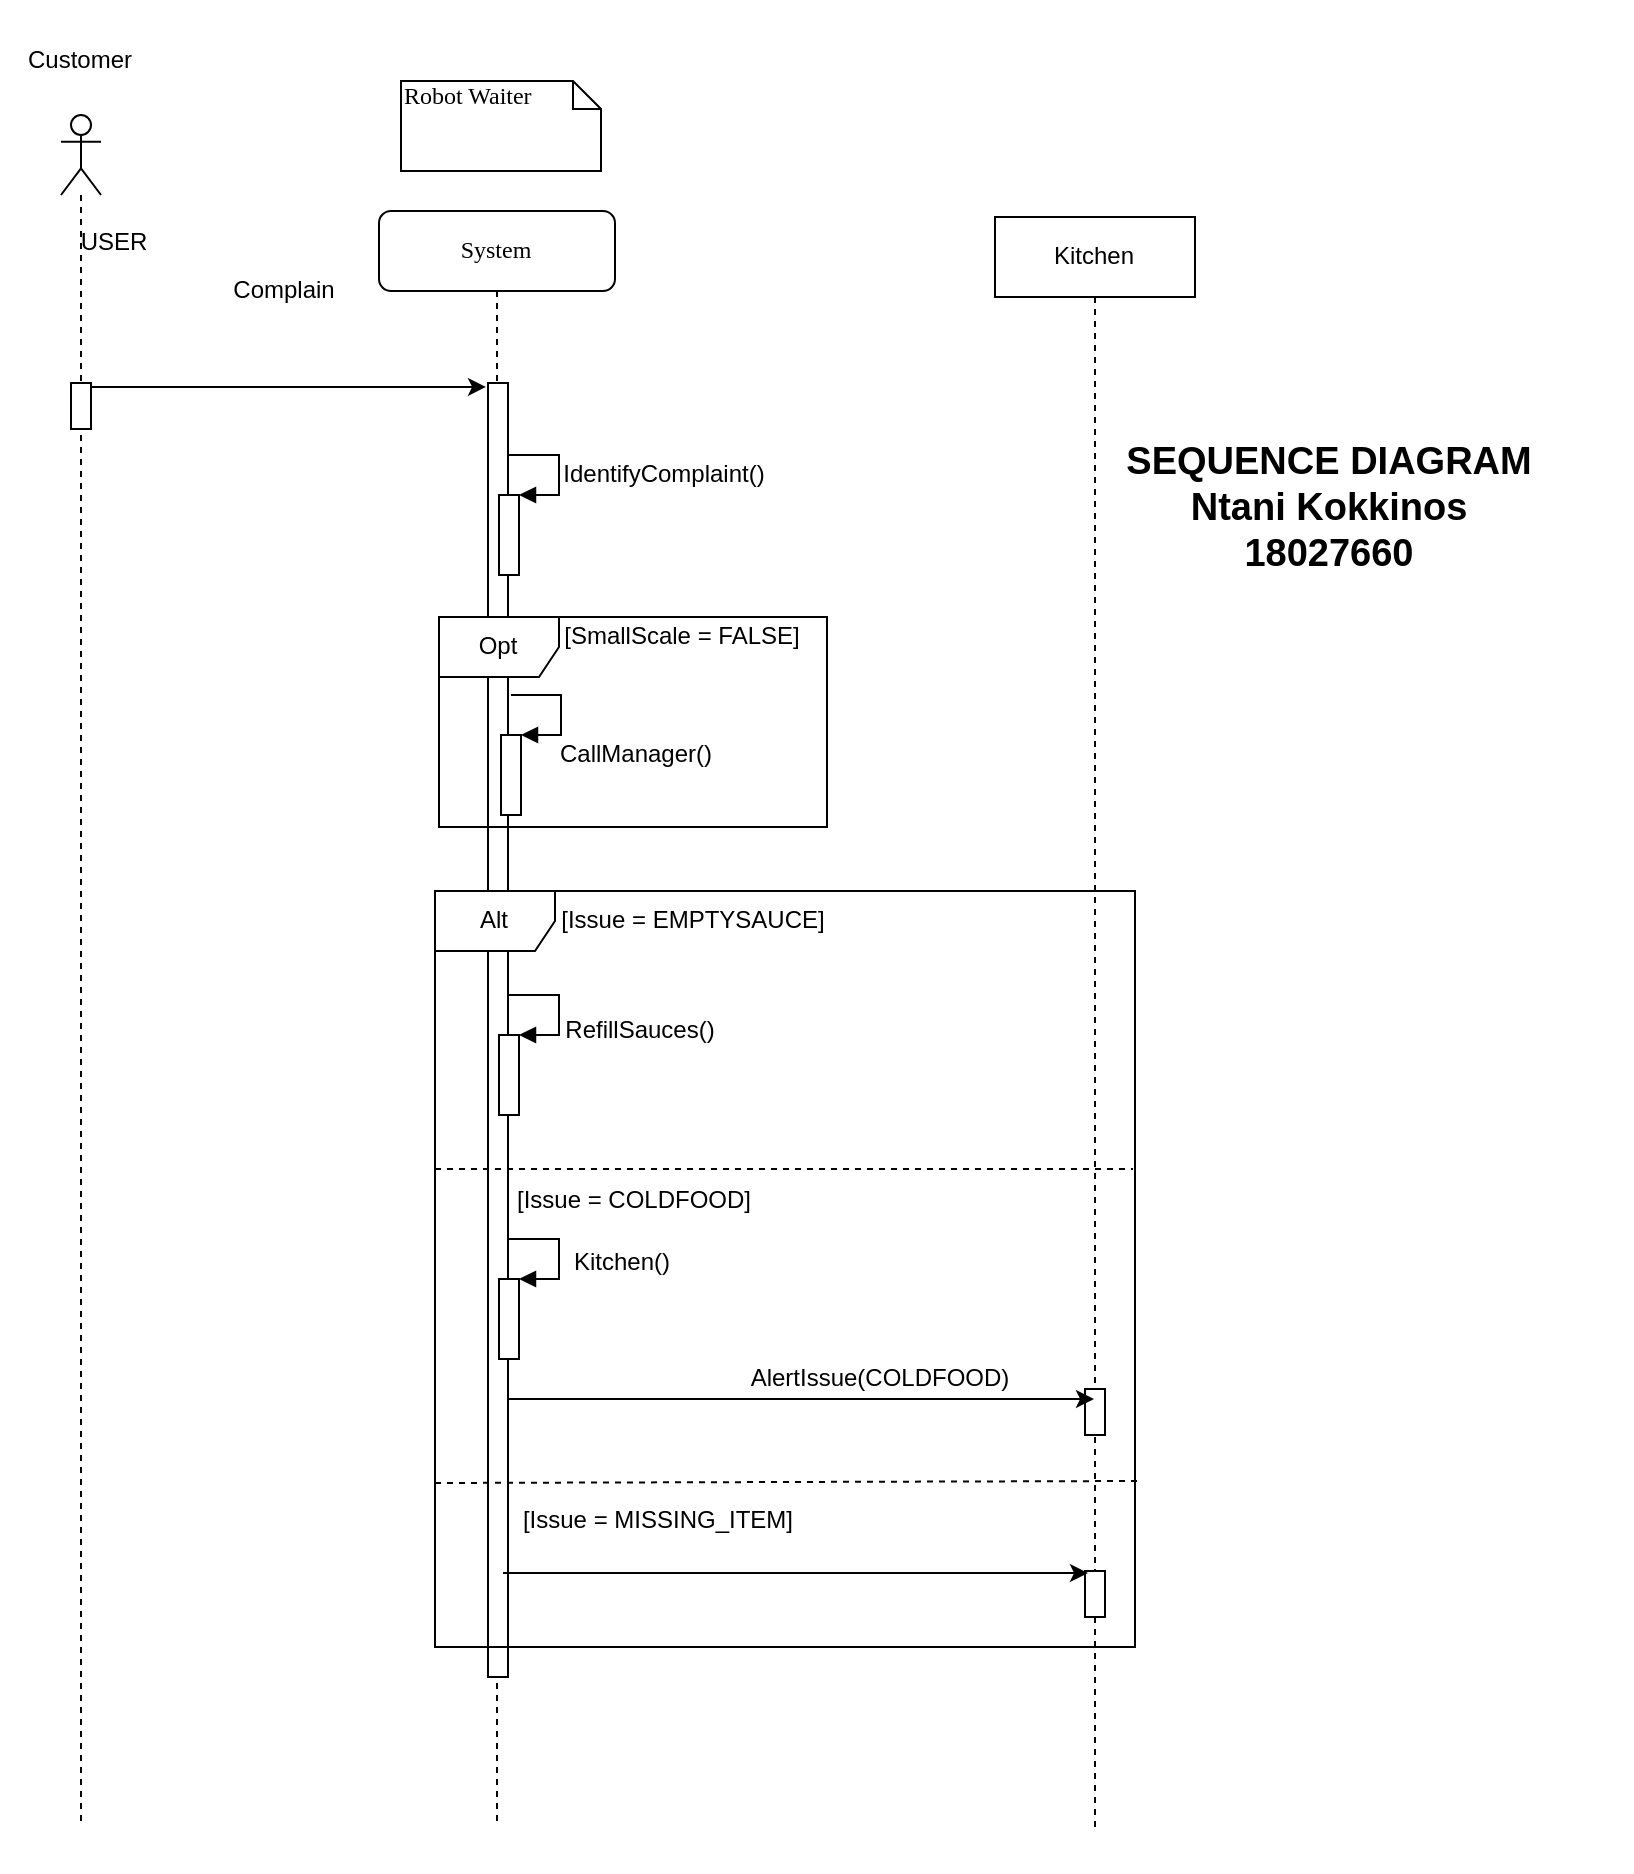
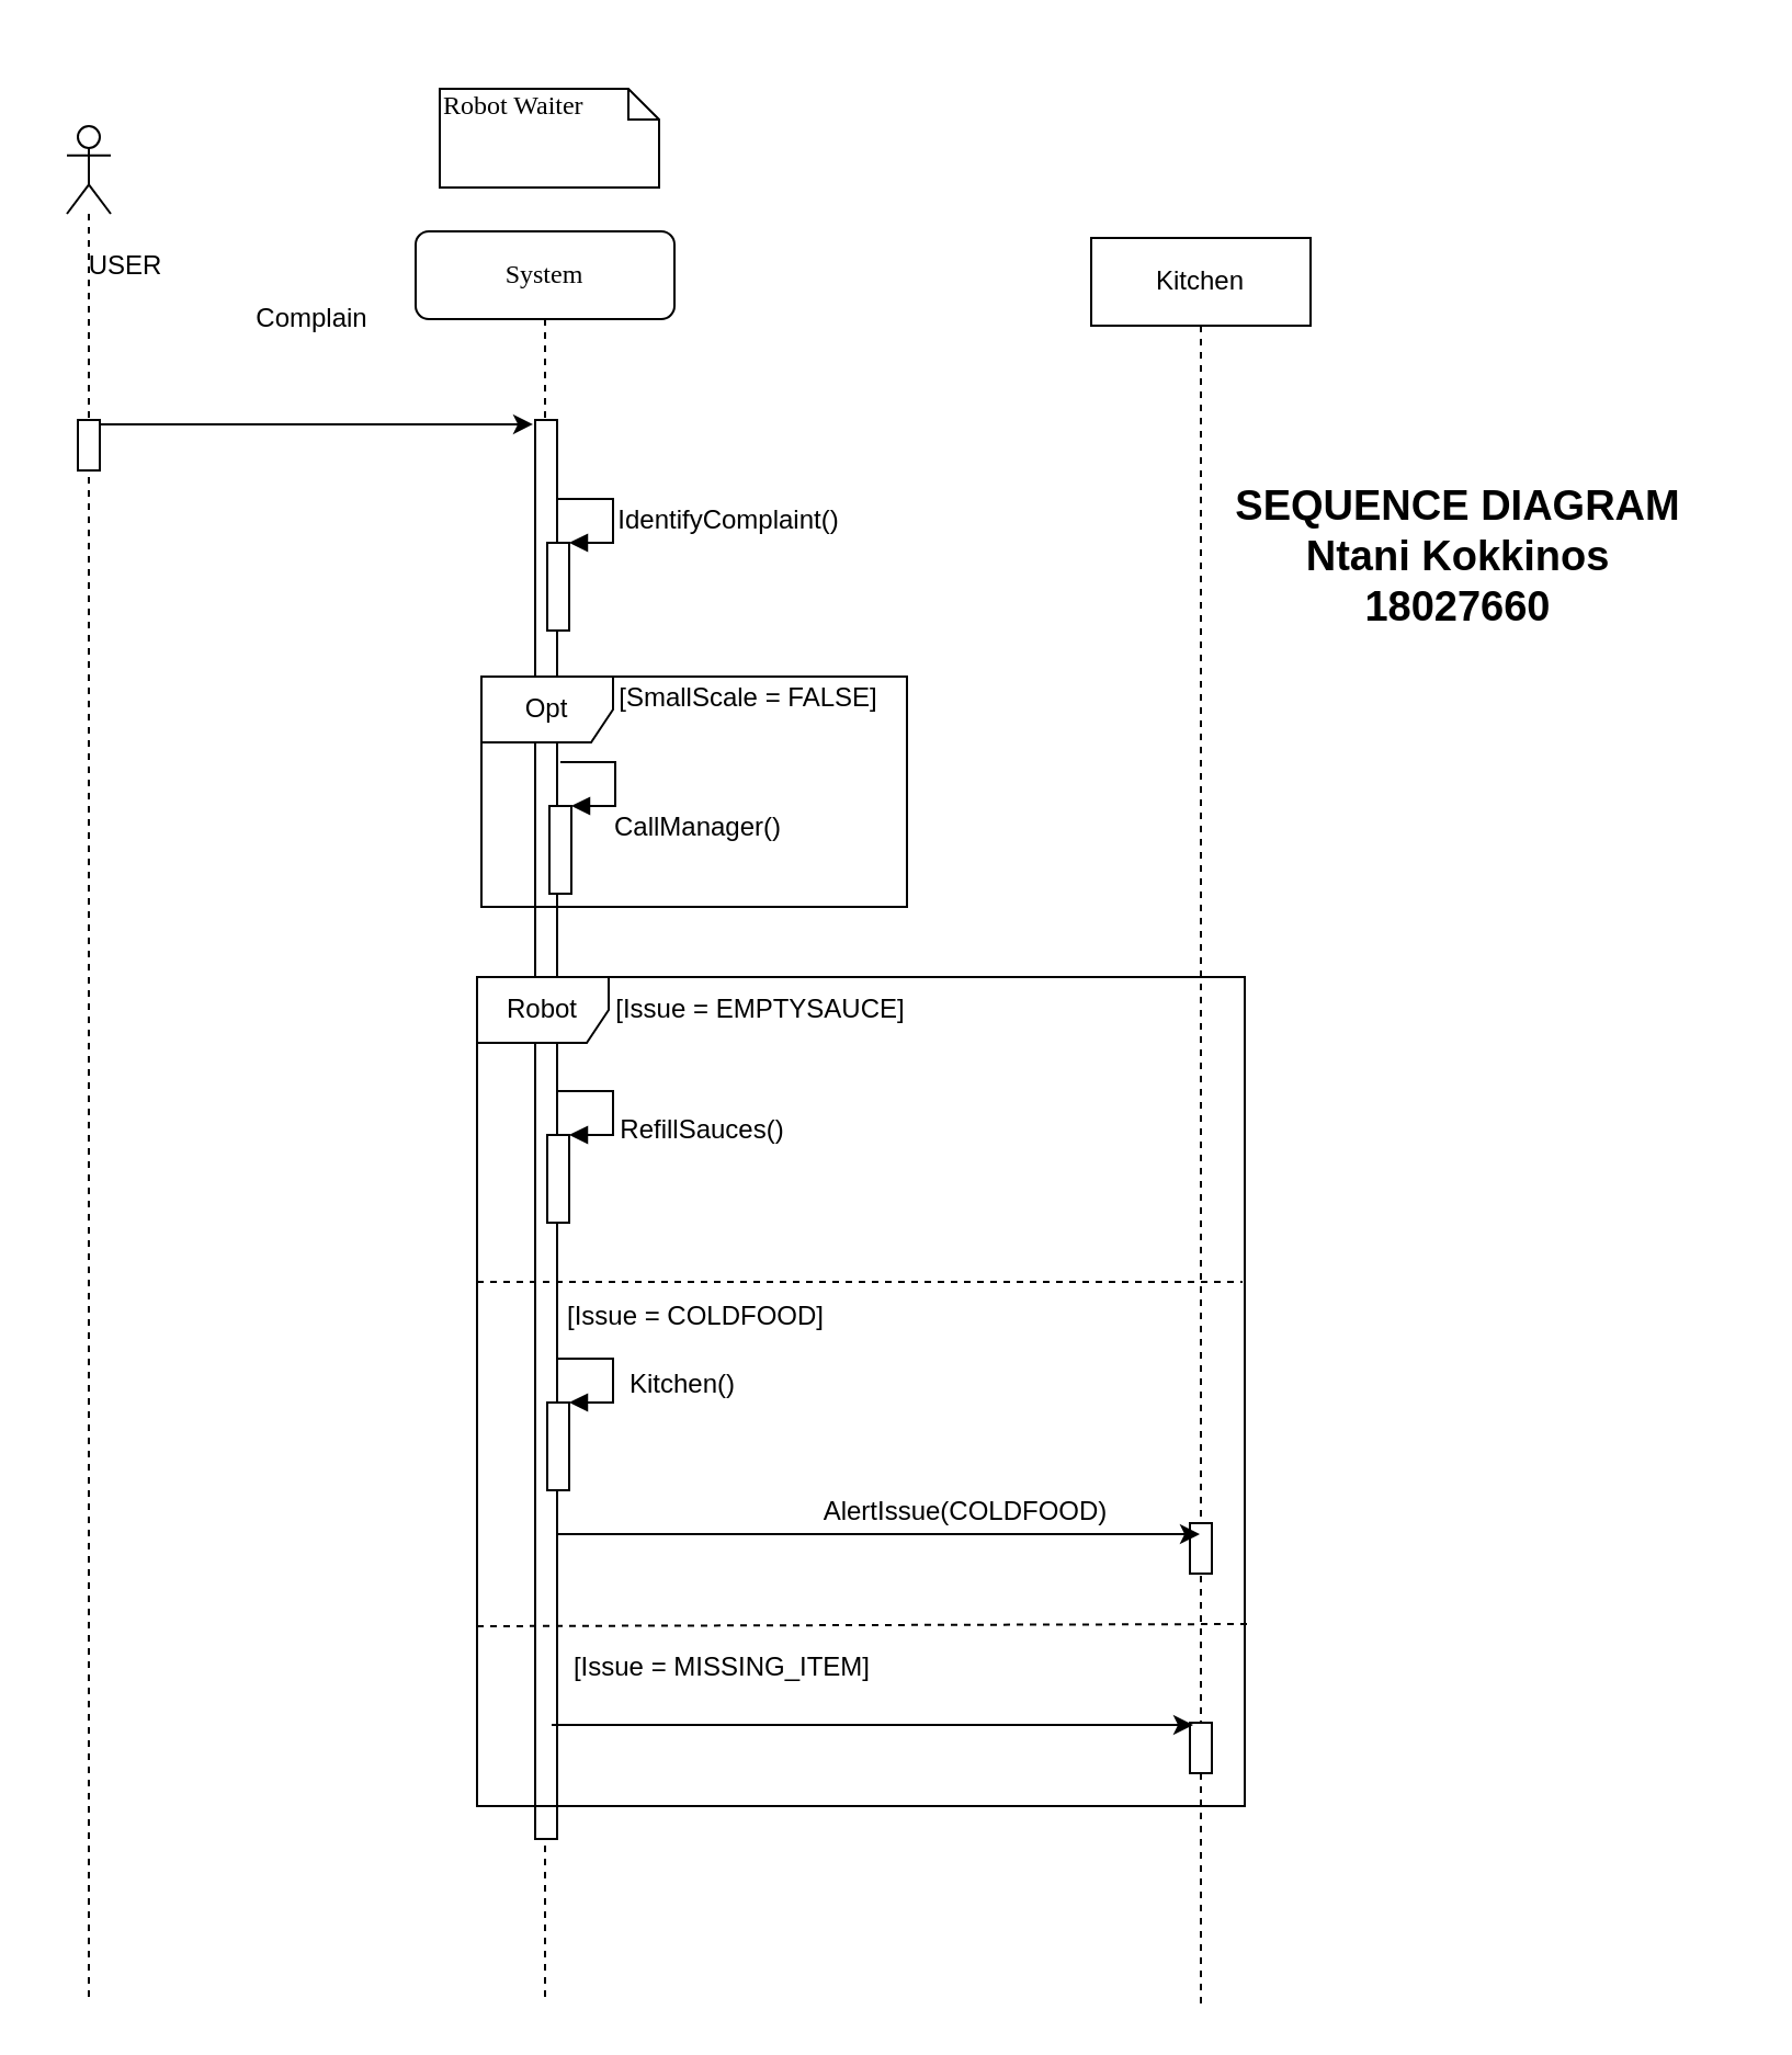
- <mxCell id="16" value="Customer" parent="1" style="text;html=1;strokeColor=none;fillColor=none;align=center;verticalAlign=middle;whiteSpace=wrap;rounded=0;" vertex="1"><mxGeometry as="geometry" x="20" y="20" width="40" height="20" /></mxCell>
- <mxCell id="12" value="Alt" parent="1" style="shape=umlFrame;whiteSpace=wrap;html=1;" vertex="1"><mxGeometry as="geometry" x="217" y="445" width="350" height="378" /></mxCell>
+ <mxCell id="12" value="Robot" parent="1" style="shape=umlFrame;whiteSpace=wrap;html=1;" vertex="1"><mxGeometry as="geometry" x="217" y="445" width="350" height="378" /></mxCell>
